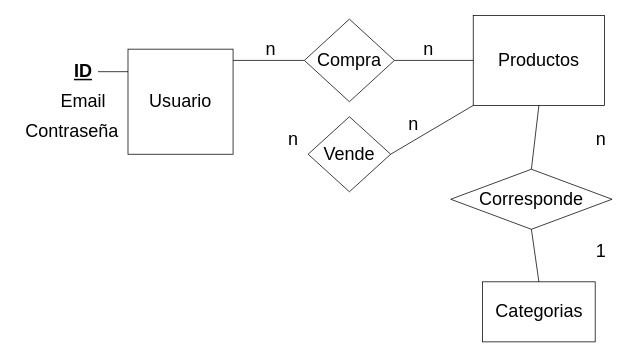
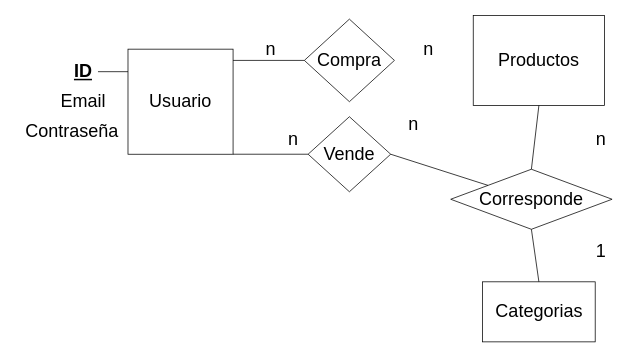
- <mxCell id="11" value="" style="endArrow=none;html=1;rounded=0;fontSize=24;exitX=1;exitY=0.5;exitDx=0;exitDy=0;entryX=0;entryY=0.5;entryDx=0;entryDy=0;" edge="1" parent="1" source="4" target="5"><mxGeometry width="50" height="50" relative="1" as="geometry"><mxPoint x="600" y="285" as="sourcePoint" /><mxPoint x="650" y="235" as="targetPoint" /></mxGeometry></mxCell>
- <mxCell id="10" value="" style="endArrow=none;html=1;rounded=0;fontSize=24;entryX=0;entryY=1;entryDx=0;entryDy=0;exitX=1;exitY=0.5;exitDx=0;exitDy=0;" edge="1" parent="1" source="3" target="5"><mxGeometry width="50" height="50" relative="1" as="geometry"><mxPoint x="600" y="285" as="sourcePoint" /><mxPoint x="650" y="235" as="targetPoint" /></mxGeometry></mxCell>
+ <mxCell id="10" value="" style="endArrow=none;html=1;rounded=0;fontSize=24;exitX=1;exitY=0.5;exitDx=0;exitDy=0;" edge="1" parent="1" source="3" target="7"><mxGeometry width="50" height="50" relative="1" as="geometry"><mxPoint x="600" y="285" as="sourcePoint" /><mxPoint x="650" y="235" as="targetPoint" /></mxGeometry></mxCell>
+ <mxCell id="9" value="" style="endArrow=none;html=1;rounded=0;fontSize=24;entryX=0;entryY=0.5;entryDx=0;entryDy=0;exitX=1;exitY=1;exitDx=0;exitDy=0;" edge="1" parent="1" source="2" target="3"><mxGeometry width="50" height="50" relative="1" as="geometry"><mxPoint x="370" y="265" as="sourcePoint" /><mxPoint x="370" y="205" as="targetPoint" /></mxGeometry></mxCell>
